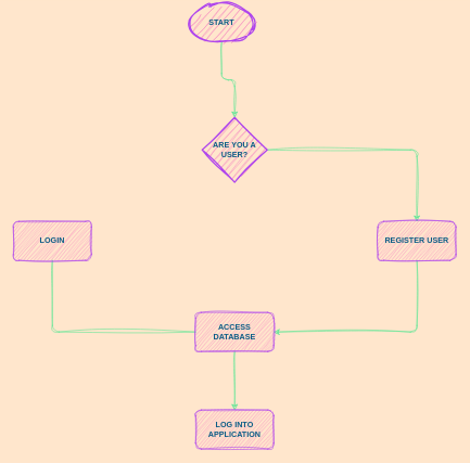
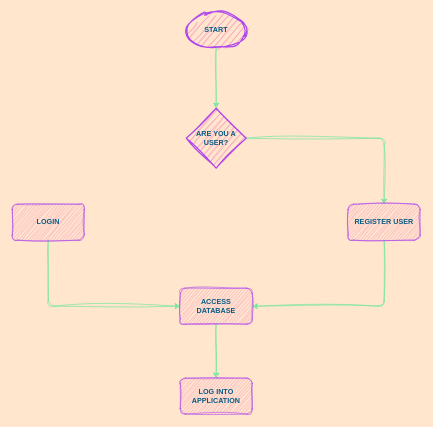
- <mxCell id="11" value="&lt;b&gt;START&lt;/b&gt;" style="strokeWidth=2;html=1;shape=mxgraph.flowchart.start_1;whiteSpace=wrap;labelBackgroundColor=none;fillColor=#F694C1;strokeColor=#AF45ED;fontColor=#095C86;rounded=1;sketch=1;curveFitting=1;jiggle=2;" vertex="1" parent="1"><mxGeometry x="290" y="5" width="100" height="60" as="geometry" /></mxCell>
+ <mxCell id="11" value="&lt;b&gt;START&lt;/b&gt;" style="strokeWidth=2;html=1;shape=mxgraph.flowchart.start_1;whiteSpace=wrap;labelBackgroundColor=none;fillColor=#F694C1;strokeColor=#AF45ED;fontColor=#095C86;rounded=1;sketch=1;curveFitting=1;jiggle=2;" vertex="1" parent="1"><mxGeometry x="310" y="20" width="100" height="60" as="geometry" /></mxCell>
- <mxCell id="4" style="edgeStyle=orthogonalEdgeStyle;rounded=1;orthogonalLoop=1;jettySize=auto;html=1;entryX=0;entryY=0.5;entryDx=0;entryDy=0;exitX=0.5;exitY=1;exitDx=0;exitDy=0;labelBackgroundColor=none;strokeColor=#60E696;fontColor=default;sketch=1;curveFitting=1;jiggle=2;endArrow=none;" edge="1" parent="1" source="5" target="9"><mxGeometry relative="1" as="geometry" /></mxCell>
+ <mxCell id="4" style="edgeStyle=orthogonalEdgeStyle;rounded=1;orthogonalLoop=1;jettySize=auto;html=1;entryX=0;entryY=0.5;entryDx=0;entryDy=0;exitX=0.5;exitY=1;exitDx=0;exitDy=0;labelBackgroundColor=none;strokeColor=#60E696;fontColor=default;sketch=1;curveFitting=1;jiggle=2;" edge="1" parent="1" source="5" target="9"><mxGeometry relative="1" as="geometry" /></mxCell>
